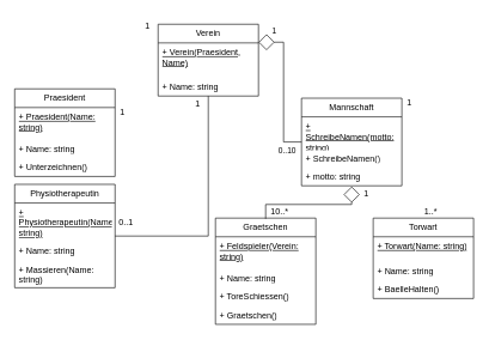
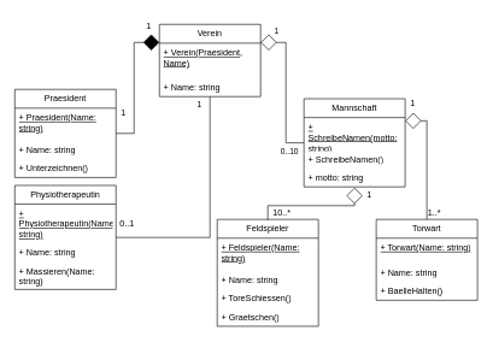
+ <mxCell id="5" style="edgeStyle=orthogonalEdgeStyle;rounded=0;orthogonalLoop=1;jettySize=auto;html=1;entryX=0;entryY=0.25;entryDx=0;entryDy=0;endArrow=diamond;endFill=1;endSize=20;" parent="1" source="6" target="2" edge="1"><mxGeometry relative="1" as="geometry" /></mxCell>
+ <mxCell id="10" style="edgeStyle=orthogonalEdgeStyle;rounded=0;orthogonalLoop=1;jettySize=auto;html=1;entryX=1;entryY=0.25;entryDx=0;entryDy=0;endArrow=diamond;endFill=0;endSize=20;" parent="1" source="11" target="29" edge="1"><mxGeometry relative="1" as="geometry"><mxPoint x="550" y="243" as="targetPoint" /></mxGeometry></mxCell>
- <mxCell id="21" value="Graetschen" style="swimlane;fontStyle=0;childLayout=stackLayout;horizontal=1;startSize=26;fillColor=none;horizontalStack=0;resizeParent=1;resizeParentMax=0;resizeLast=0;collapsible=1;marginBottom=0;whiteSpace=wrap;html=1;" parent="1" vertex="1"><mxGeometry x="300" y="303" width="140" height="148" as="geometry" /></mxCell>
+ <mxCell id="21" value="Feldspieler" style="swimlane;fontStyle=0;childLayout=stackLayout;horizontal=1;startSize=26;fillColor=none;horizontalStack=0;resizeParent=1;resizeParentMax=0;resizeLast=0;collapsible=1;marginBottom=0;whiteSpace=wrap;html=1;" parent="1" vertex="1"><mxGeometry x="300" y="303" width="140" height="148" as="geometry" /></mxCell>
- <mxCell id="22" value="+ Feldspieler(Verein: string)" style="text;strokeColor=none;fillColor=none;align=left;verticalAlign=top;spacingLeft=4;spacingRight=4;overflow=hidden;rotatable=0;points=[[0,0.5],[1,0.5]];portConstraint=eastwest;whiteSpace=wrap;html=1;fontStyle=4" parent="21" vertex="1"><mxGeometry y="26" width="140" height="44" as="geometry" /></mxCell>
+ <mxCell id="22" value="+ Feldspieler(Name: string)" style="text;strokeColor=none;fillColor=none;align=left;verticalAlign=top;spacingLeft=4;spacingRight=4;overflow=hidden;rotatable=0;points=[[0,0.5],[1,0.5]];portConstraint=eastwest;whiteSpace=wrap;html=1;fontStyle=4" parent="21" vertex="1"><mxGeometry y="26" width="140" height="44" as="geometry" /></mxCell>
